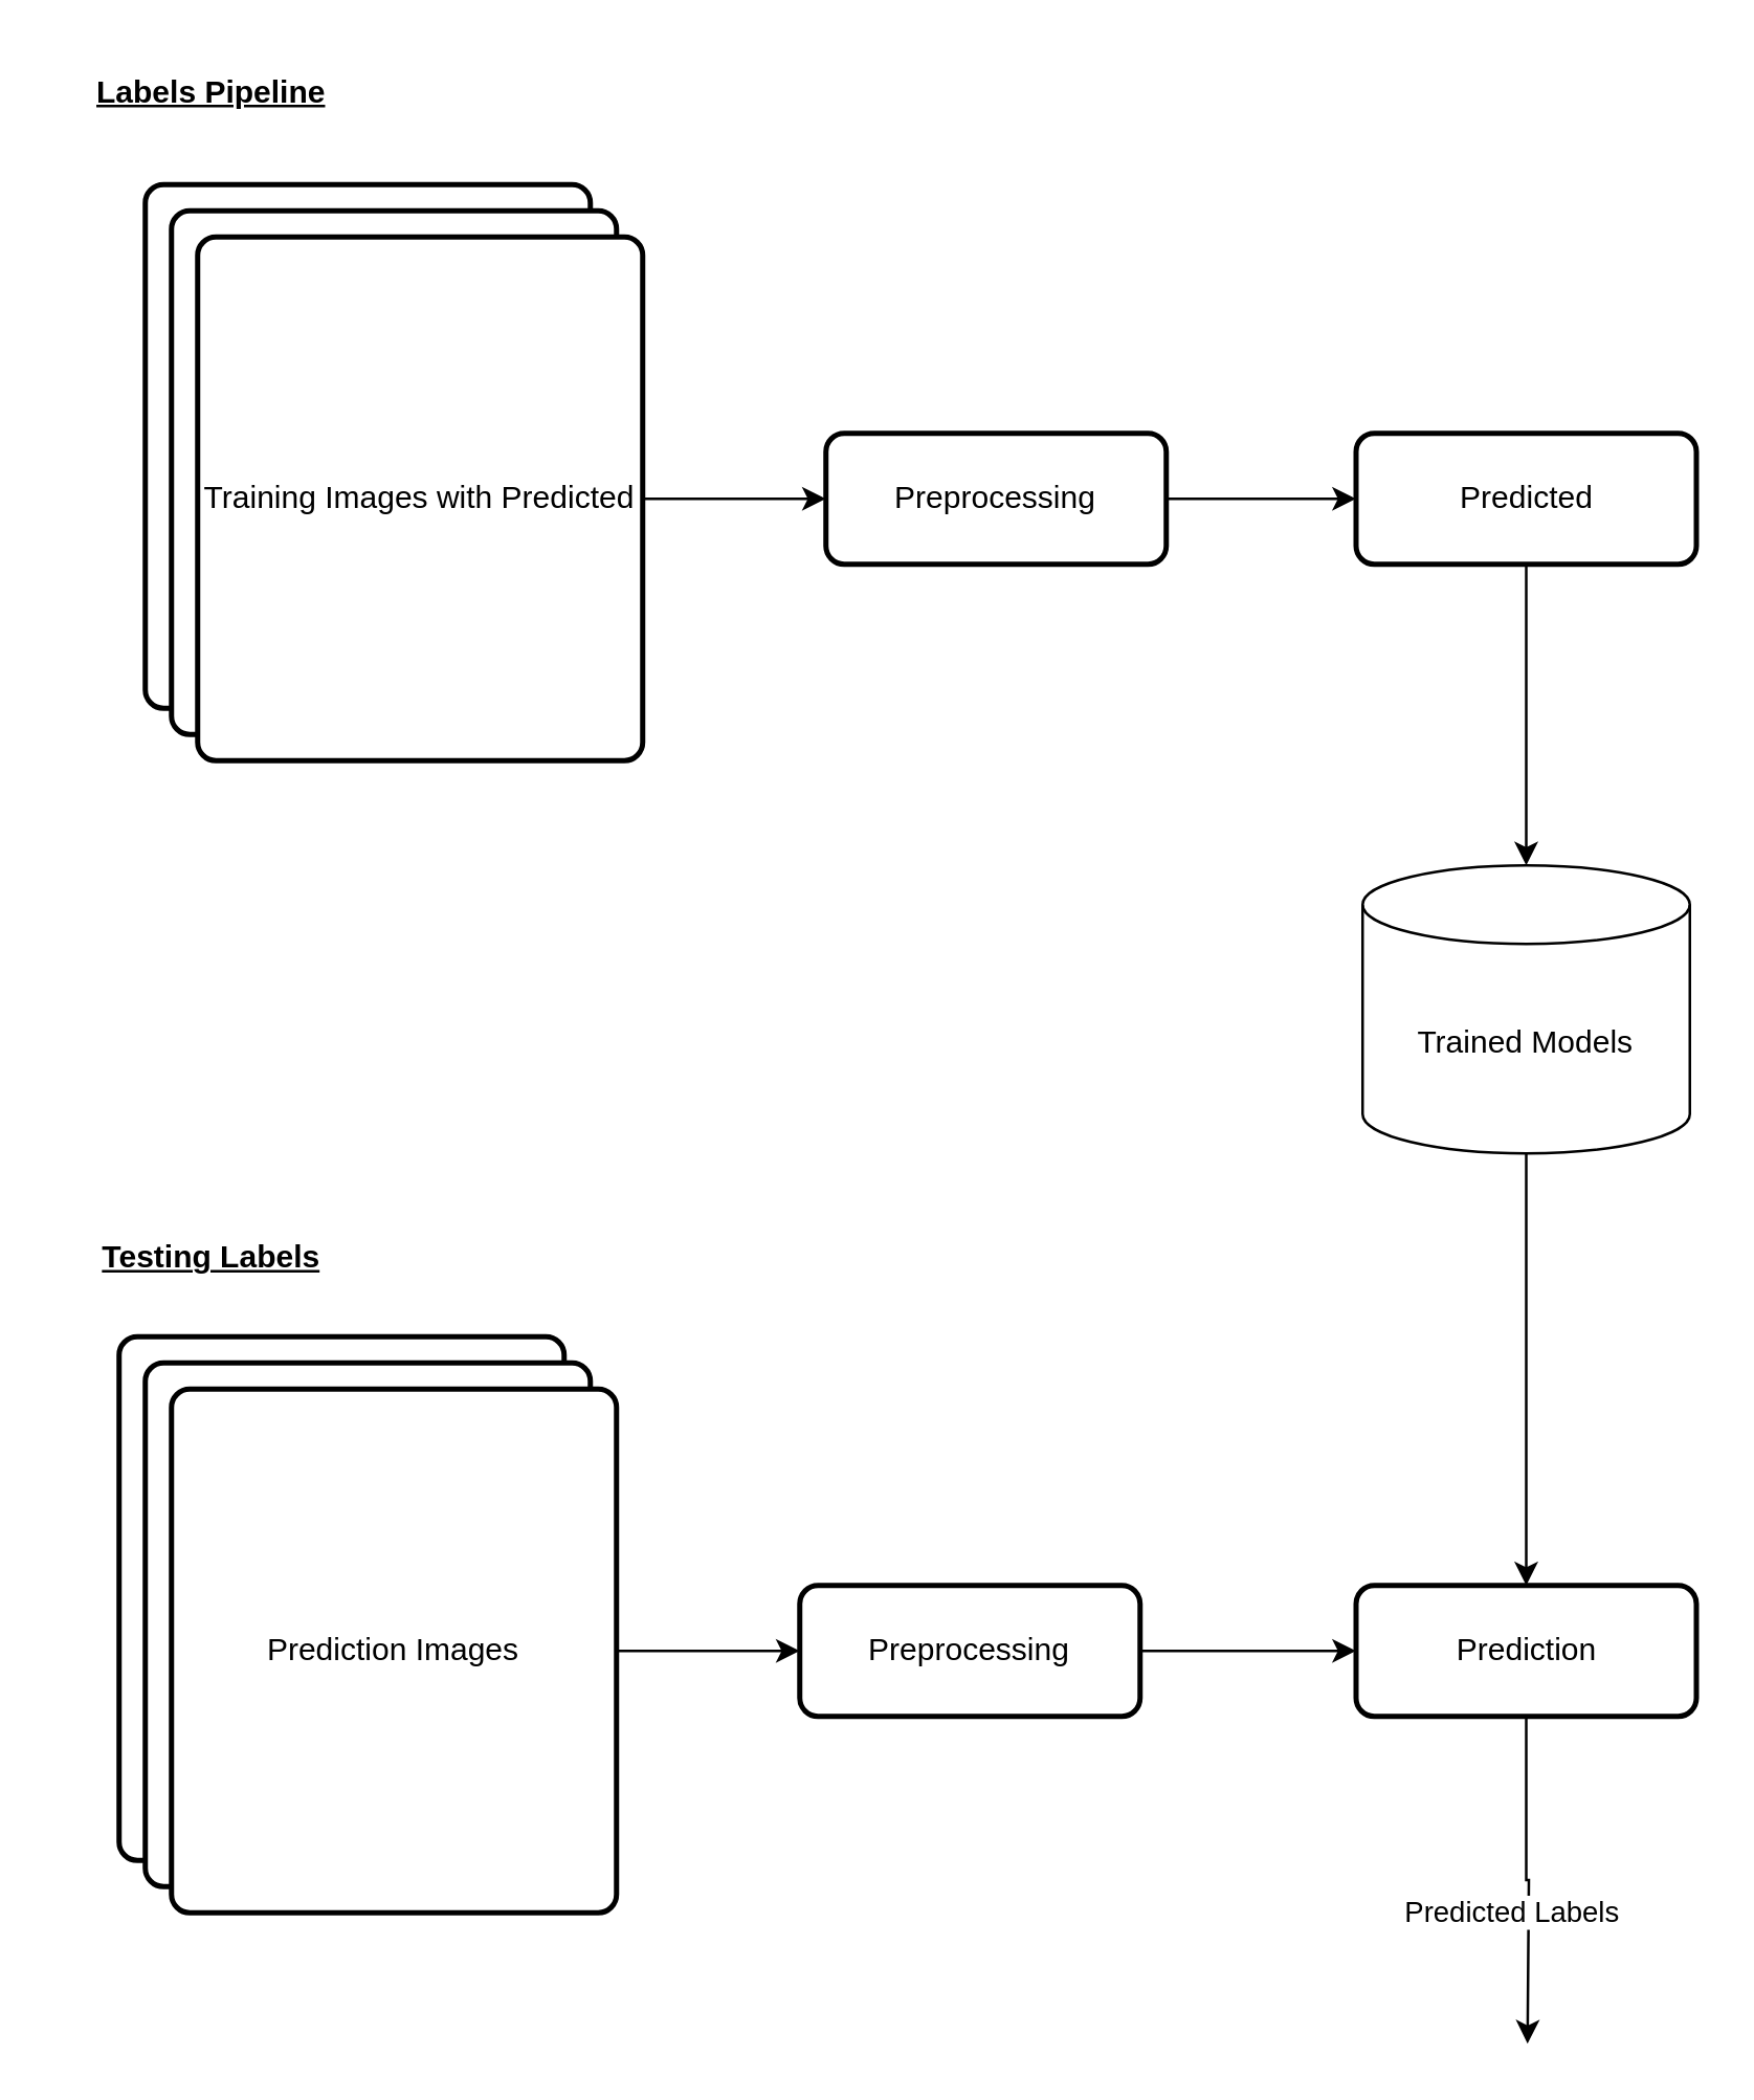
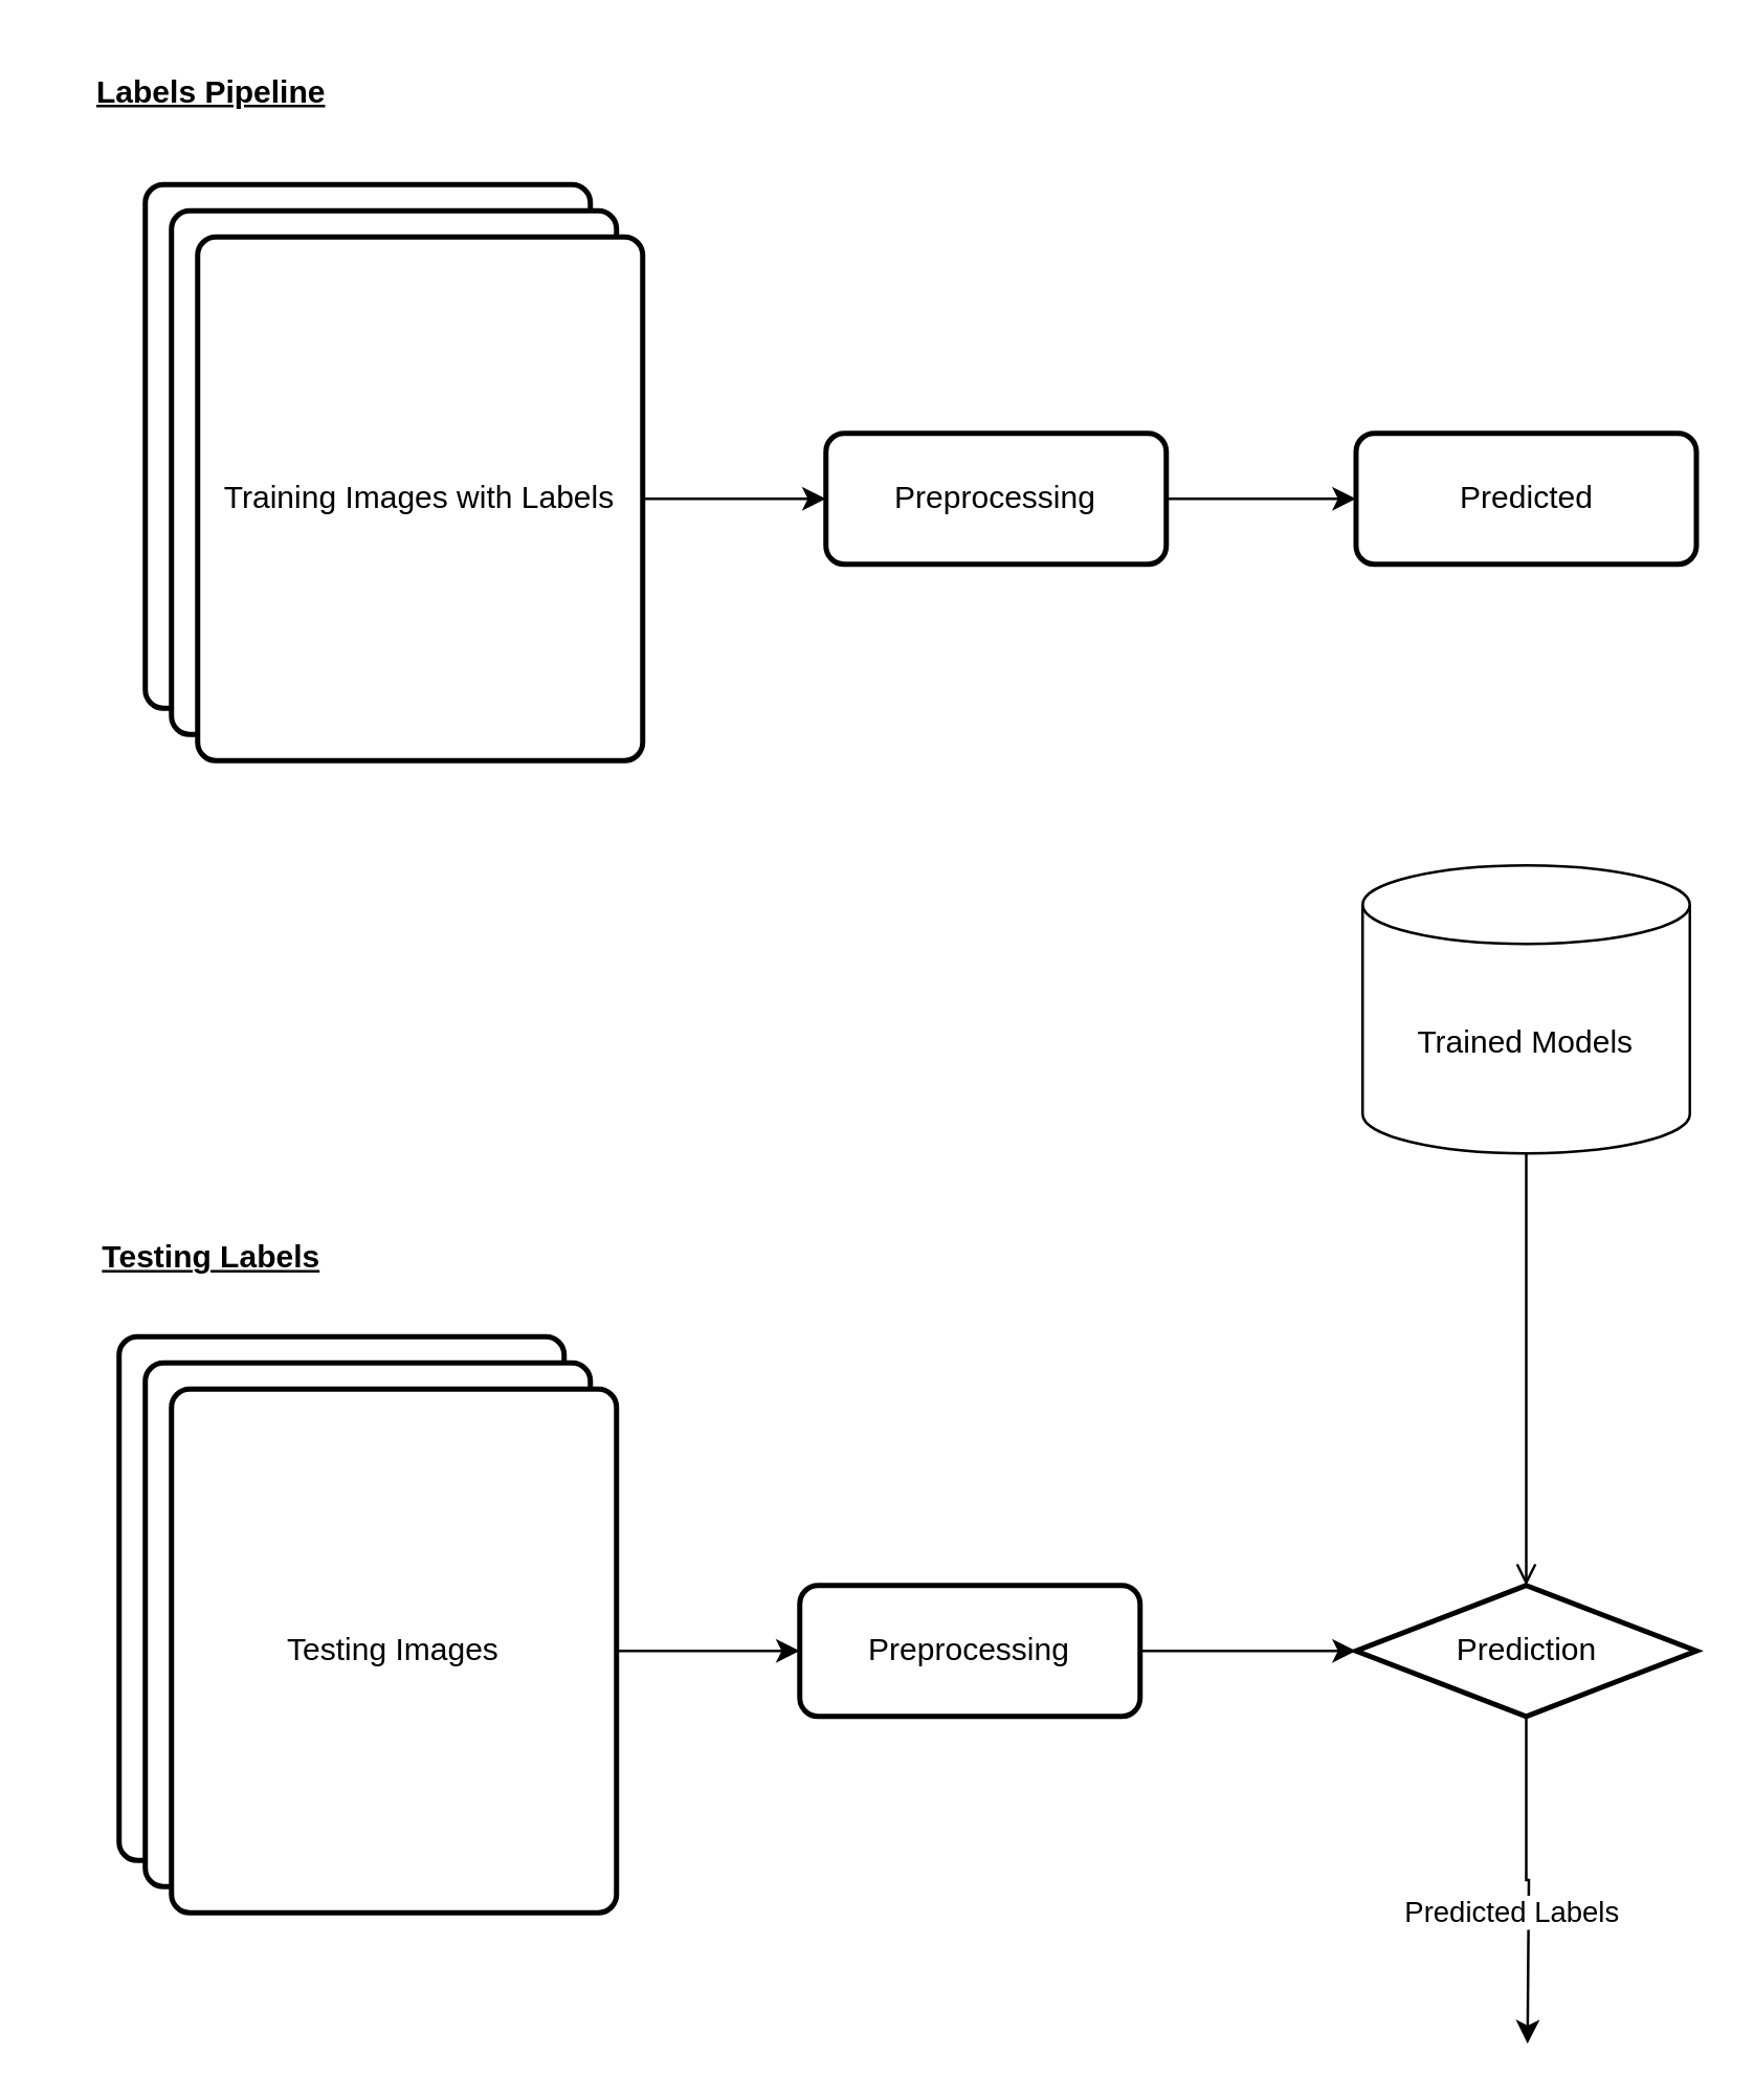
- <mxCell id="5" value="Training Images with Predicted" style="rounded=1;whiteSpace=wrap;html=1;absoluteArcSize=1;arcSize=14;strokeWidth=2;" vertex="1" parent="1"><mxGeometry x="75" y="90" width="170" height="200" as="geometry" /></mxCell>
+ <mxCell id="5" value="Training Images with Labels" style="rounded=1;whiteSpace=wrap;html=1;absoluteArcSize=1;arcSize=14;strokeWidth=2;" vertex="1" parent="1"><mxGeometry x="75" y="90" width="170" height="200" as="geometry" /></mxCell>
- <mxCell id="8" style="edgeStyle=orthogonalEdgeStyle;rounded=0;orthogonalLoop=1;jettySize=auto;html=1;entryX=0.5;entryY=0;entryDx=0;entryDy=0;entryPerimeter=0;" edge="1" parent="1" source="9" target="12"><mxGeometry relative="1" as="geometry" /></mxCell>
- <mxCell id="11" style="edgeStyle=orthogonalEdgeStyle;rounded=0;orthogonalLoop=1;jettySize=auto;html=1;entryX=0.5;entryY=0;entryDx=0;entryDy=0;" edge="1" parent="1" source="12" target="20"><mxGeometry relative="1" as="geometry" /></mxCell>
+ <mxCell id="11" style="edgeStyle=orthogonalEdgeStyle;rounded=0;orthogonalLoop=1;jettySize=auto;html=1;entryX=0.5;entryY=0;entryDx=0;entryDy=0;endArrow=open;" edge="1" parent="1" source="12" target="20"><mxGeometry relative="1" as="geometry" /></mxCell>
- <mxCell id="22" value="Prediction Images" style="rounded=1;whiteSpace=wrap;html=1;absoluteArcSize=1;arcSize=14;strokeWidth=2;" vertex="1" parent="1"><mxGeometry x="65" y="530" width="170" height="200" as="geometry" /></mxCell>
+ <mxCell id="22" value="Testing Images" style="rounded=1;whiteSpace=wrap;html=1;absoluteArcSize=1;arcSize=14;strokeWidth=2;" vertex="1" parent="1"><mxGeometry x="65" y="530" width="170" height="200" as="geometry" /></mxCell>
- <mxCell id="20" value="Prediction" style="rounded=1;whiteSpace=wrap;html=1;absoluteArcSize=1;arcSize=14;strokeWidth=2;" vertex="1" parent="1"><mxGeometry x="517.5" y="605" width="130" height="50" as="geometry" /></mxCell>
+ <mxCell id="20" value="Prediction" style="rhombus;whiteSpace=wrap;html=1;absoluteArcSize=1;arcSize=14;strokeWidth=2;" vertex="1" parent="1"><mxGeometry x="517.5" y="605" width="130" height="50" as="geometry" /></mxCell>
